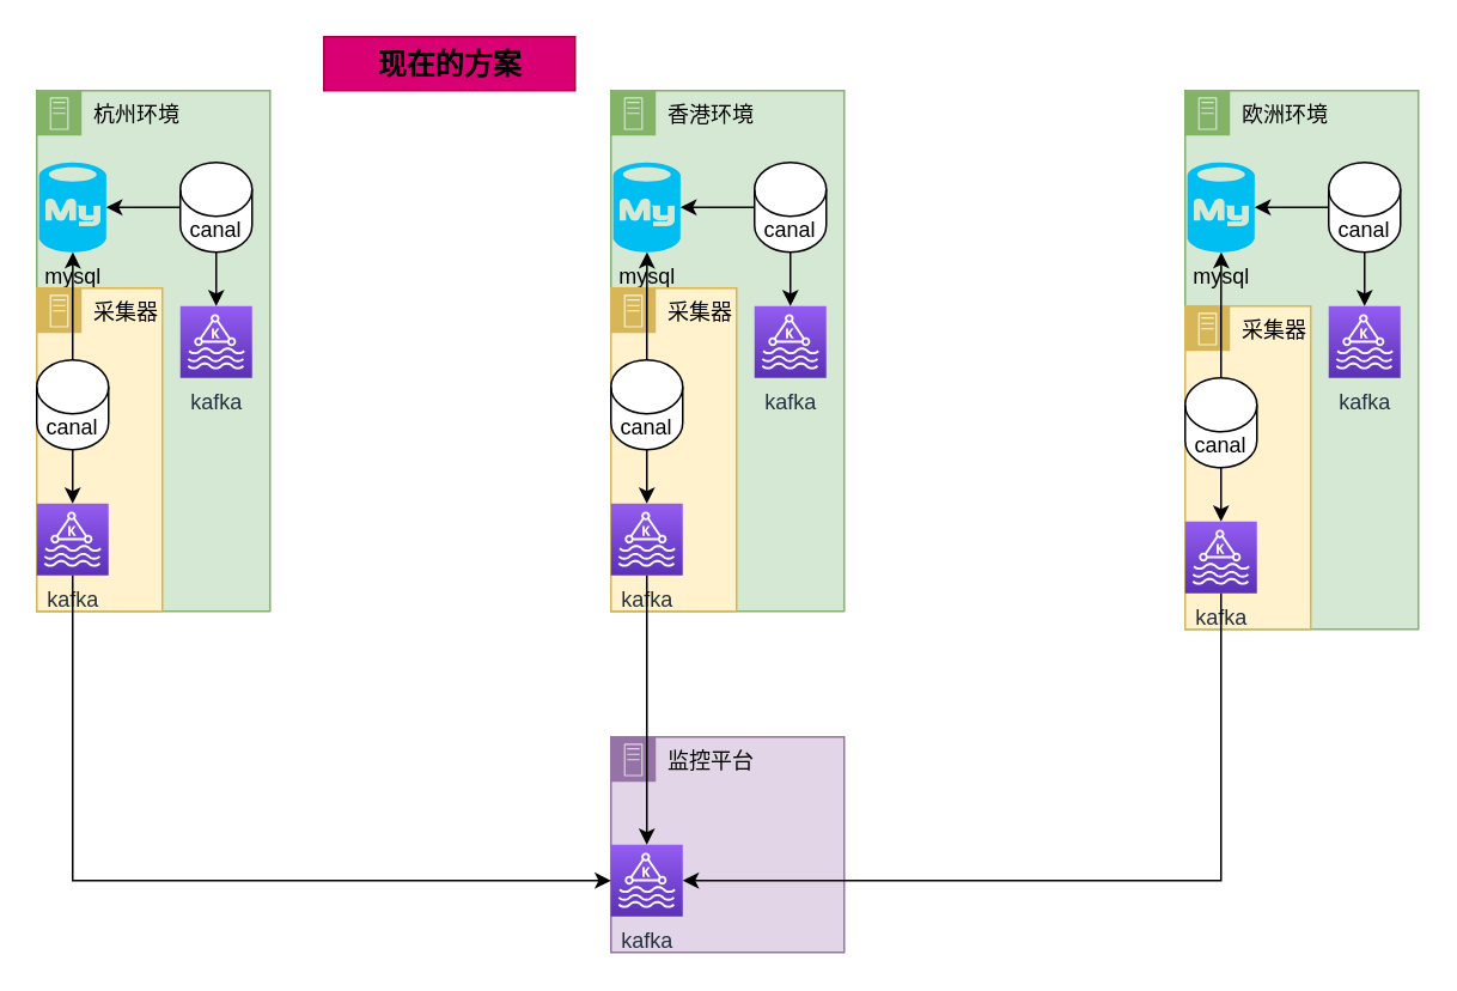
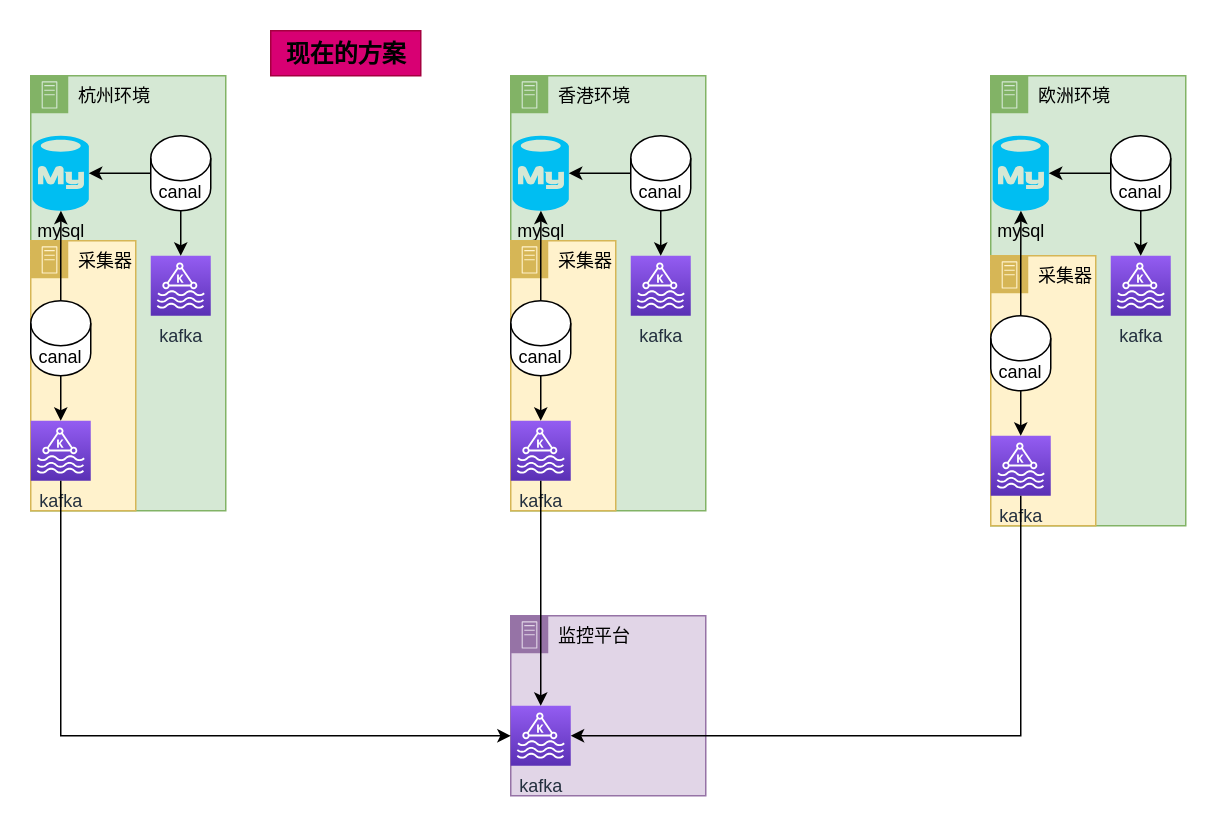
- <mxCell id="40" value="现在的方案" style="text;html=1;align=center;verticalAlign=middle;resizable=0;points=[];autosize=1;strokeColor=#A50040;fillColor=#d80073;fontColor=#000000;fontStyle=1;fontSize=16;" vertex="1" parent="1"><mxGeometry x="180" y="20" width="140" height="30" as="geometry" /></mxCell>
+ <mxCell id="40" value="现在的方案" style="text;html=1;align=center;verticalAlign=middle;resizable=0;points=[];autosize=1;strokeColor=#A50040;fillColor=#d80073;fontColor=#000000;fontStyle=1;fontSize=16;" vertex="1" parent="1"><mxGeometry x="180" y="20" width="100" height="30" as="geometry" /></mxCell>
